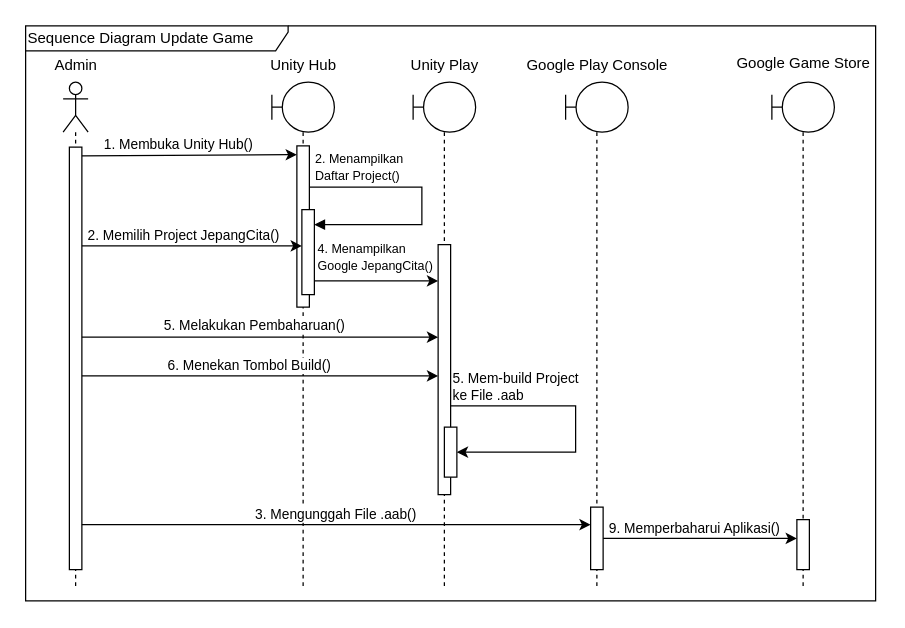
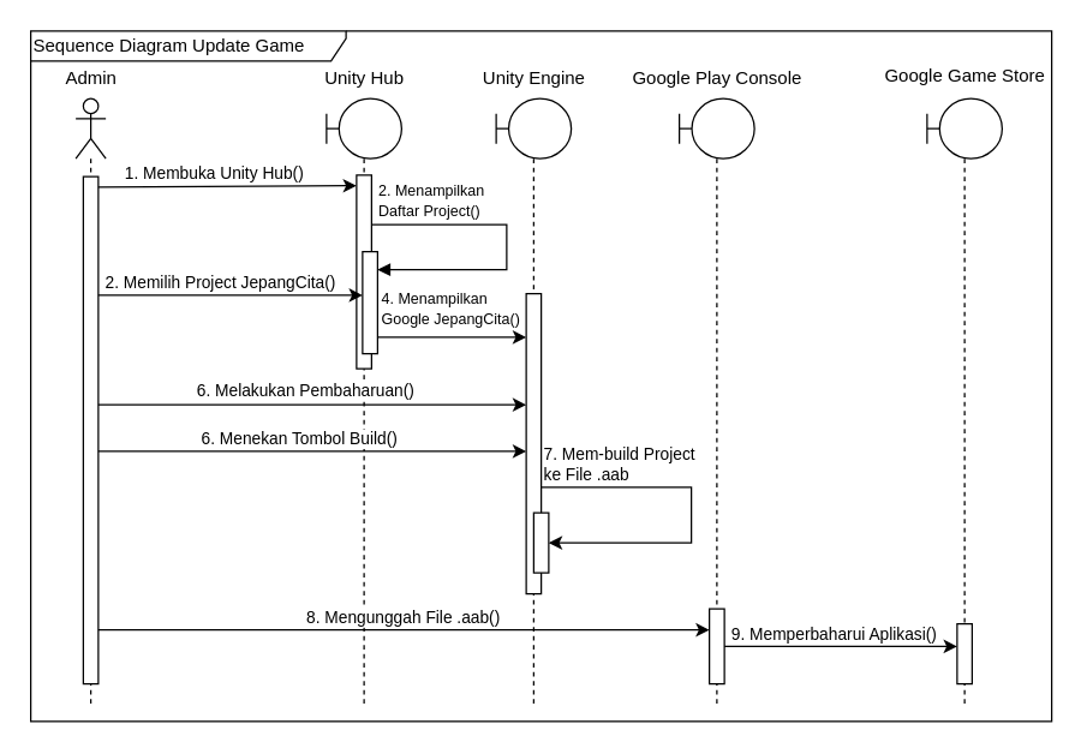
- <mxCell id="21" value="&lt;div&gt;Unity Play&lt;/div&gt;" style="text;html=1;align=center;verticalAlign=middle;resizable=0;points=[];autosize=1;strokeColor=none;fillColor=none;" vertex="1" parent="1"><mxGeometry x="310" y="37" width="90" height="30" as="geometry" /></mxCell>
+ <mxCell id="21" value="&lt;div&gt;Unity Engine&lt;/div&gt;" style="text;html=1;align=center;verticalAlign=middle;resizable=0;points=[];autosize=1;strokeColor=none;fillColor=none;" vertex="1" parent="1"><mxGeometry x="310" y="37" width="90" height="30" as="geometry" /></mxCell>
- <mxCell id="24" value="5. Melakukan Pembaharuan()" style="edgeLabel;html=1;align=left;verticalAlign=middle;resizable=0;points=[];" vertex="1" connectable="0" parent="1"><mxGeometry x="128.997" y="259" as="geometry" /></mxCell>
+ <mxCell id="24" value="6. Melakukan Pembaharuan()" style="edgeLabel;html=1;align=left;verticalAlign=middle;resizable=0;points=[];" vertex="1" connectable="0" parent="1"><mxGeometry x="128.997" y="259" as="geometry" /></mxCell>
- <mxCell id="27" value="5. Mem-build Project &lt;br&gt;ke File .aab" style="edgeLabel;html=1;align=left;verticalAlign=middle;resizable=0;points=[];" vertex="1" connectable="0" parent="1"><mxGeometry x="359.997" y="308" as="geometry" /></mxCell>
+ <mxCell id="27" value="7. Mem-build Project &lt;br&gt;ke File .aab" style="edgeLabel;html=1;align=left;verticalAlign=middle;resizable=0;points=[];" vertex="1" connectable="0" parent="1"><mxGeometry x="359.997" y="308" as="geometry" /></mxCell>
- <mxCell id="32" value="3. Mengunggah File .aab()" style="edgeLabel;html=1;align=left;verticalAlign=middle;resizable=0;points=[];" vertex="1" connectable="0" parent="1"><mxGeometry x="201.997" y="410" as="geometry" /></mxCell>
+ <mxCell id="32" value="8. Mengunggah File .aab()" style="edgeLabel;html=1;align=left;verticalAlign=middle;resizable=0;points=[];" vertex="1" connectable="0" parent="1"><mxGeometry x="201.997" y="410" as="geometry" /></mxCell>
